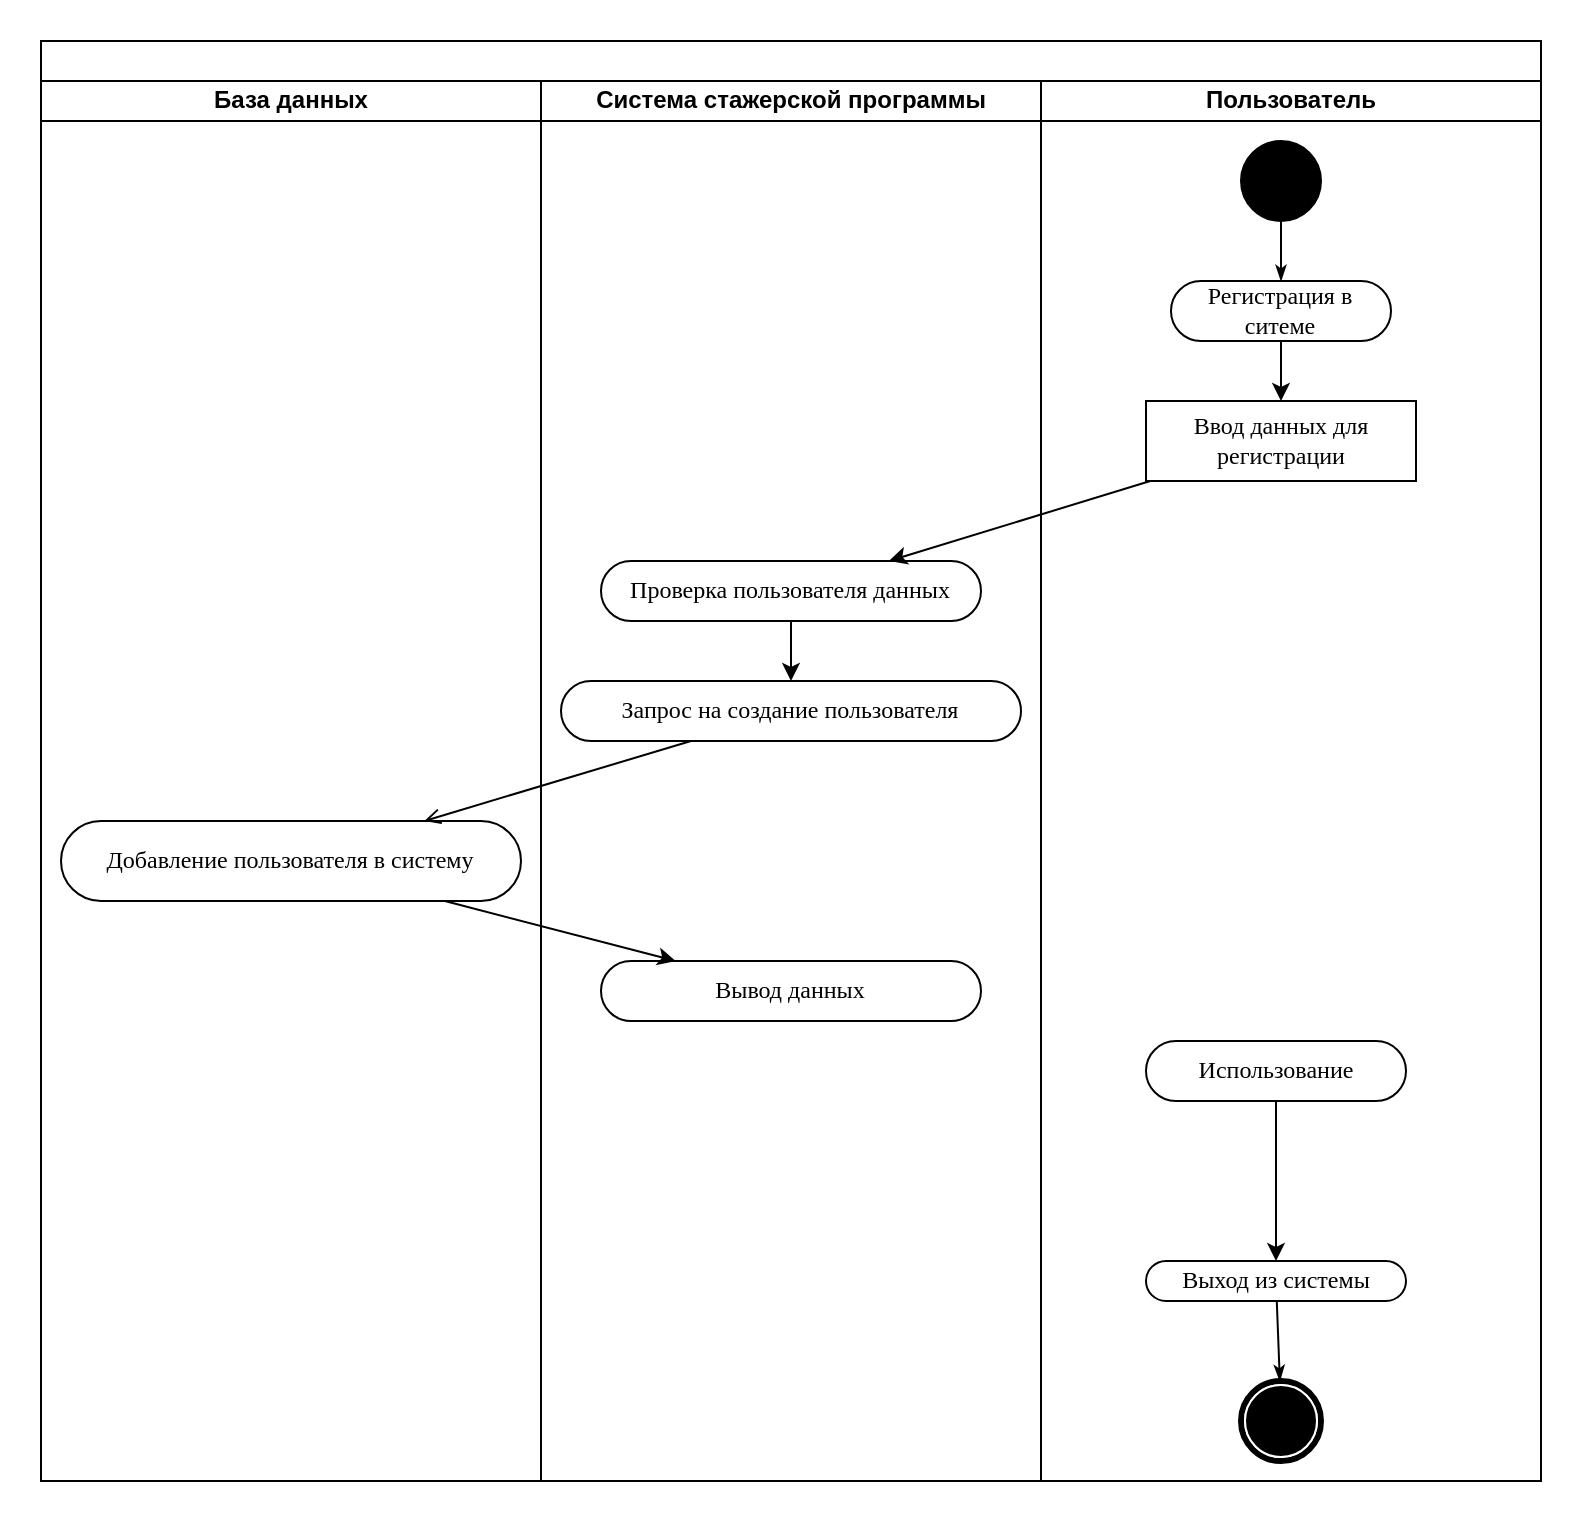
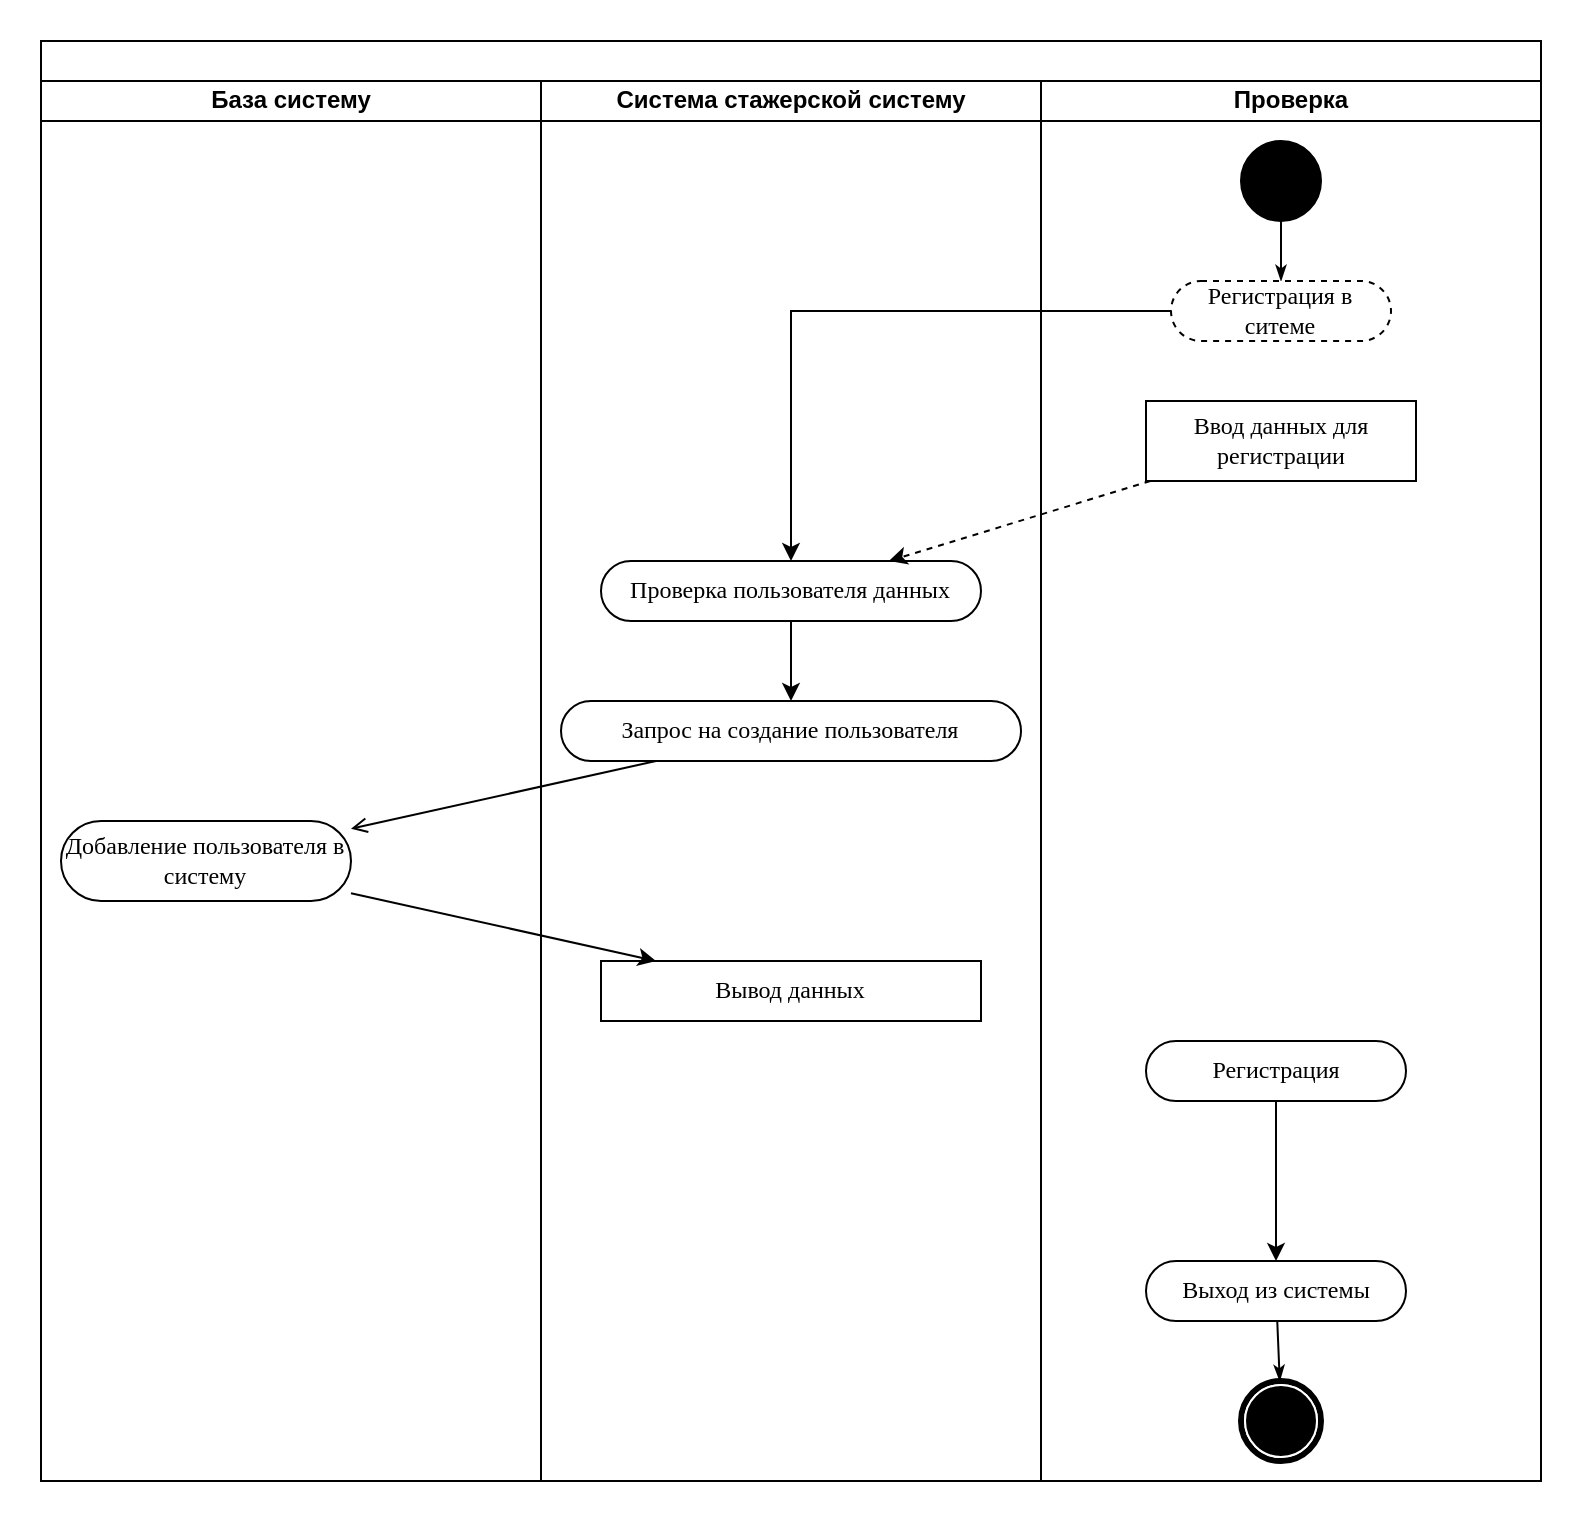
- <mxCell id="3" value="База данных" style="swimlane;html=1;startSize=20;" parent="2" vertex="1"><mxGeometry y="20" width="250" height="700" as="geometry"><mxRectangle y="20" width="40" height="970" as="alternateBounds" /></mxGeometry></mxCell>
+ <mxCell id="3" value="База систему" style="swimlane;html=1;startSize=20;" parent="2" vertex="1"><mxGeometry y="20" width="250" height="700" as="geometry"><mxRectangle y="20" width="40" height="970" as="alternateBounds" /></mxGeometry></mxCell>
- <mxCell id="5" value="Система стажерской программы" style="swimlane;html=1;startSize=20;" parent="2" vertex="1"><mxGeometry x="250" y="20" width="250" height="700" as="geometry" /></mxCell>
+ <mxCell id="5" value="Система стажерской систему" style="swimlane;html=1;startSize=20;" parent="2" vertex="1"><mxGeometry x="250" y="20" width="250" height="700" as="geometry" /></mxCell>
- <mxCell id="10" value="Пользователь" style="swimlane;html=1;startSize=20;" parent="2" vertex="1"><mxGeometry x="500" y="20" width="250" height="700" as="geometry" /></mxCell>
+ <mxCell id="10" value="Проверка" style="swimlane;html=1;startSize=20;" parent="2" vertex="1"><mxGeometry x="500" y="20" width="250" height="700" as="geometry" /></mxCell>
- <mxCell id="14" value="Регистрация в ситеме" style="rounded=1;whiteSpace=wrap;html=1;shadow=0;comic=0;labelBackgroundColor=none;strokeWidth=1;fontFamily=Verdana;fontSize=12;align=center;arcSize=50;" parent="10" vertex="1"><mxGeometry x="65" y="100" width="110" height="30" as="geometry" /></mxCell>
+ <mxCell id="14" value="Регистрация в ситеме" style="rounded=1;whiteSpace=wrap;html=1;shadow=0;comic=0;labelBackgroundColor=none;strokeWidth=1;fontFamily=Verdana;fontSize=12;align=center;arcSize=50;dashed=1;" parent="10" vertex="1"><mxGeometry x="65" y="100" width="110" height="30" as="geometry" /></mxCell>
- <mxCell id="13" style="edgeStyle=orthogonalEdgeStyle;rounded=0;orthogonalLoop=1;jettySize=auto;html=1;" parent="10" source="14" target="18" edge="1"><mxGeometry relative="1" as="geometry" /></mxCell>
+ <mxCell id="13" style="edgeStyle=orthogonalEdgeStyle;rounded=0;orthogonalLoop=1;jettySize=auto;html=1;" parent="10" source="14" target="7" edge="1"><mxGeometry relative="1" as="geometry" /></mxCell>
- <mxCell id="21" style="rounded=0;orthogonalLoop=1;jettySize=auto;html=1;" parent="2" source="18" target="7" edge="1"><mxGeometry relative="1" as="geometry"><mxPoint x="599.583" y="260" as="sourcePoint" /></mxGeometry></mxCell>
+ <mxCell id="21" style="rounded=0;orthogonalLoop=1;jettySize=auto;html=1;dashed=1;" parent="2" source="18" target="7" edge="1"><mxGeometry relative="1" as="geometry"><mxPoint x="599.583" y="260" as="sourcePoint" /></mxGeometry></mxCell>
- <mxCell id="9" value="Запрос на создание пользователя" style="rounded=1;whiteSpace=wrap;html=1;shadow=0;comic=0;labelBackgroundColor=none;strokeWidth=1;fontFamily=Verdana;fontSize=12;align=center;arcSize=50;" vertex="1" parent="5"><mxGeometry x="10" y="300" width="230" height="30" as="geometry" /></mxCell>
+ <mxCell id="9" value="Запрос на создание пользователя" style="rounded=1;whiteSpace=wrap;html=1;shadow=0;comic=0;labelBackgroundColor=none;strokeWidth=1;fontFamily=Verdana;fontSize=12;align=center;arcSize=50;" vertex="1" parent="5"><mxGeometry x="10" y="310" width="230" height="30" as="geometry" /></mxCell>
- <mxCell id="4" value="Добавление пользователя в систему" style="rounded=1;whiteSpace=wrap;html=1;shadow=0;comic=0;labelBackgroundColor=none;strokeWidth=1;fontFamily=Verdana;fontSize=12;align=center;arcSize=50;" parent="3" vertex="1"><mxGeometry x="10" y="370" width="230" height="40" as="geometry" /></mxCell>
+ <mxCell id="4" value="Добавление пользователя в систему" style="rounded=1;whiteSpace=wrap;html=1;shadow=0;comic=0;labelBackgroundColor=none;strokeWidth=1;fontFamily=Verdana;fontSize=12;align=center;arcSize=50;" parent="3" vertex="1"><mxGeometry x="10" y="370" width="145" height="40" as="geometry" /></mxCell>
- <mxCell id="8" value="Вывод данных" style="rounded=1;whiteSpace=wrap;html=1;shadow=0;comic=0;labelBackgroundColor=none;strokeWidth=1;fontFamily=Verdana;fontSize=12;align=center;arcSize=50;" parent="5" vertex="1"><mxGeometry x="30" y="440" width="190" height="30" as="geometry" /></mxCell>
+ <mxCell id="8" value="Вывод данных" style="whiteSpace=wrap;html=1;shadow=0;comic=0;labelBackgroundColor=none;strokeWidth=1;fontFamily=Verdana;fontSize=12;align=center;arcSize=50;rounded=0;" parent="5" vertex="1"><mxGeometry x="30" y="440" width="190" height="30" as="geometry" /></mxCell>
- <mxCell id="20" value="Использование" style="rounded=1;whiteSpace=wrap;html=1;shadow=0;comic=0;labelBackgroundColor=none;strokeWidth=1;fontFamily=Verdana;fontSize=12;align=center;arcSize=50;" parent="10" vertex="1"><mxGeometry x="52.5" y="480" width="130" height="30" as="geometry" /></mxCell>
+ <mxCell id="20" value="Регистрация" style="rounded=1;whiteSpace=wrap;html=1;shadow=0;comic=0;labelBackgroundColor=none;strokeWidth=1;fontFamily=Verdana;fontSize=12;align=center;arcSize=50;" parent="10" vertex="1"><mxGeometry x="52.5" y="480" width="130" height="30" as="geometry" /></mxCell>
- <mxCell id="17" value="Выход из системы" style="rounded=1;whiteSpace=wrap;html=1;shadow=0;comic=0;labelBackgroundColor=none;strokeWidth=1;fontFamily=Verdana;fontSize=12;align=center;arcSize=50;" parent="10" vertex="1"><mxGeometry x="52.5" y="590" width="130" height="20" as="geometry" /></mxCell>
+ <mxCell id="17" value="Выход из системы" style="rounded=1;whiteSpace=wrap;html=1;shadow=0;comic=0;labelBackgroundColor=none;strokeWidth=1;fontFamily=Verdana;fontSize=12;align=center;arcSize=50;" parent="10" vertex="1"><mxGeometry x="52.5" y="590" width="130" height="30" as="geometry" /></mxCell>
